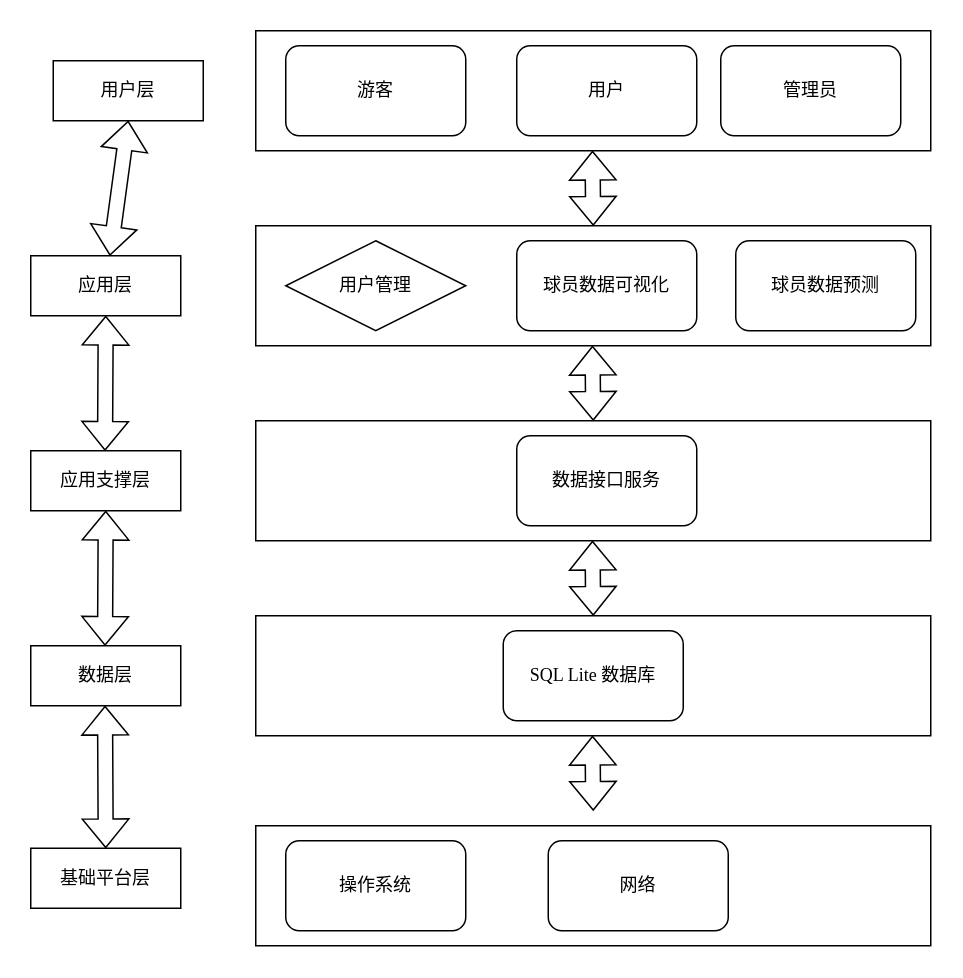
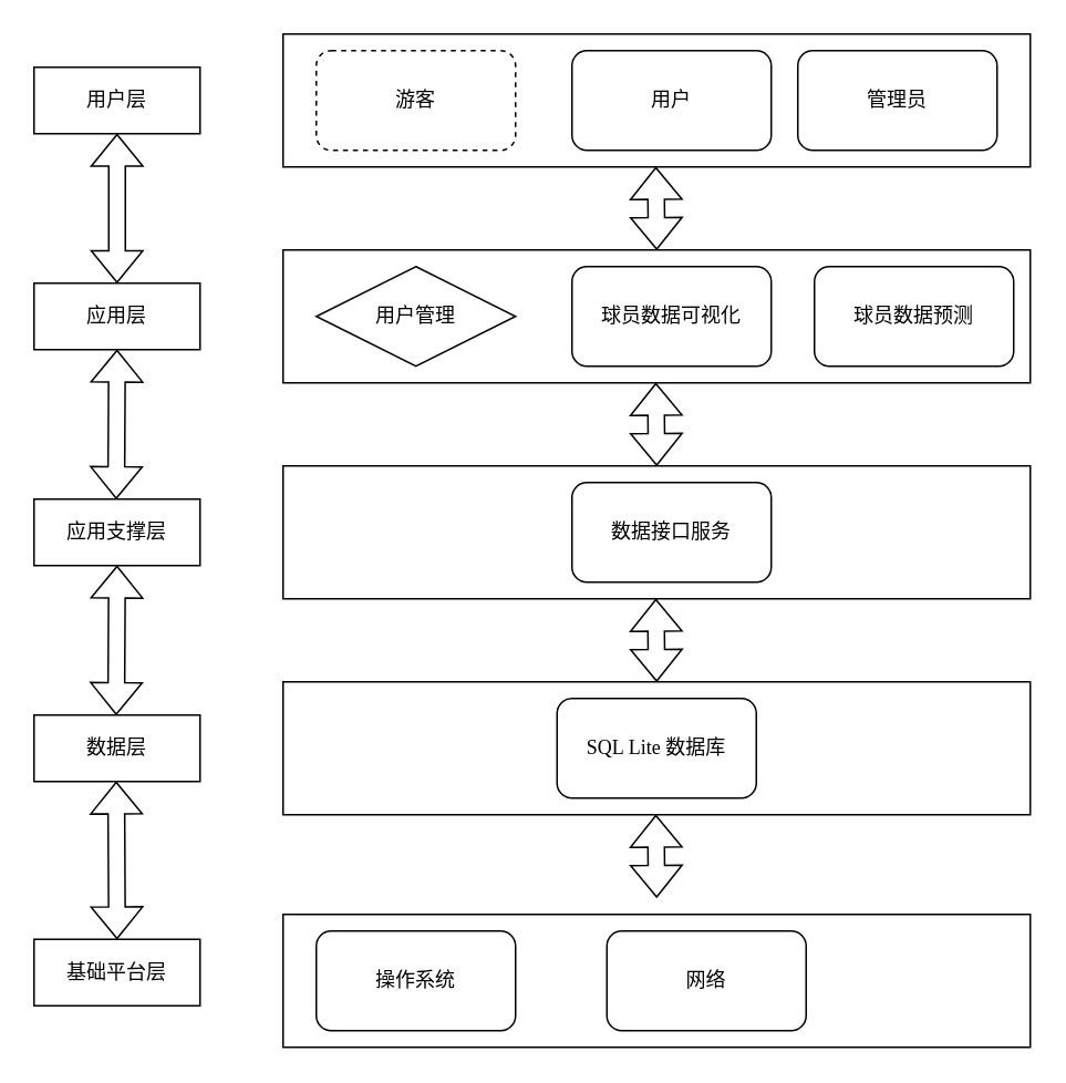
- <mxCell id="2" value="&lt;font face=&quot;Times New Roman&quot;&gt;用户层&lt;/font&gt;" style="rounded=0;whiteSpace=wrap;html=1;" vertex="1" parent="1"><mxGeometry x="35" y="40" width="100" height="40" as="geometry" /></mxCell>
+ <mxCell id="2" value="&lt;font face=&quot;Times New Roman&quot;&gt;用户层&lt;/font&gt;" style="rounded=0;whiteSpace=wrap;html=1;" vertex="1" parent="1"><mxGeometry x="20" y="40" width="100" height="40" as="geometry" /></mxCell>
- <mxCell id="12" value="&lt;font face=&quot;Times New Roman&quot;&gt;游客&lt;/font&gt;" style="rounded=1;whiteSpace=wrap;html=1;" vertex="1" parent="1"><mxGeometry x="190" y="30" width="120" height="60" as="geometry" /></mxCell>
+ <mxCell id="12" value="&lt;font face=&quot;Times New Roman&quot;&gt;游客&lt;/font&gt;" style="rounded=1;whiteSpace=wrap;html=1;dashed=1;" vertex="1" parent="1"><mxGeometry x="190" y="30" width="120" height="60" as="geometry" /></mxCell>
